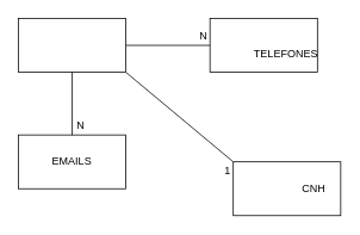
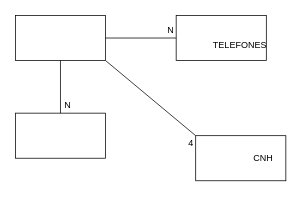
- <mxCell id="10" value="EMAILS" style="text;html=1;strokeColor=none;fillColor=none;align=center;verticalAlign=middle;whiteSpace=wrap;rounded=0;" vertex="1" parent="1"><mxGeometry x="60" y="170" width="40" height="20" as="geometry" /></mxCell>
- <mxCell id="14" value="1" style="text;html=1;strokeColor=none;fillColor=none;align=center;verticalAlign=middle;whiteSpace=wrap;rounded=0;" vertex="1" parent="1"><mxGeometry x="234" y="180" width="40" height="20" as="geometry" /></mxCell>
+ <mxCell id="14" value="4" style="text;html=1;strokeColor=none;fillColor=none;align=center;verticalAlign=middle;whiteSpace=wrap;rounded=0;" vertex="1" parent="1"><mxGeometry x="234" y="180" width="40" height="20" as="geometry" /></mxCell>
